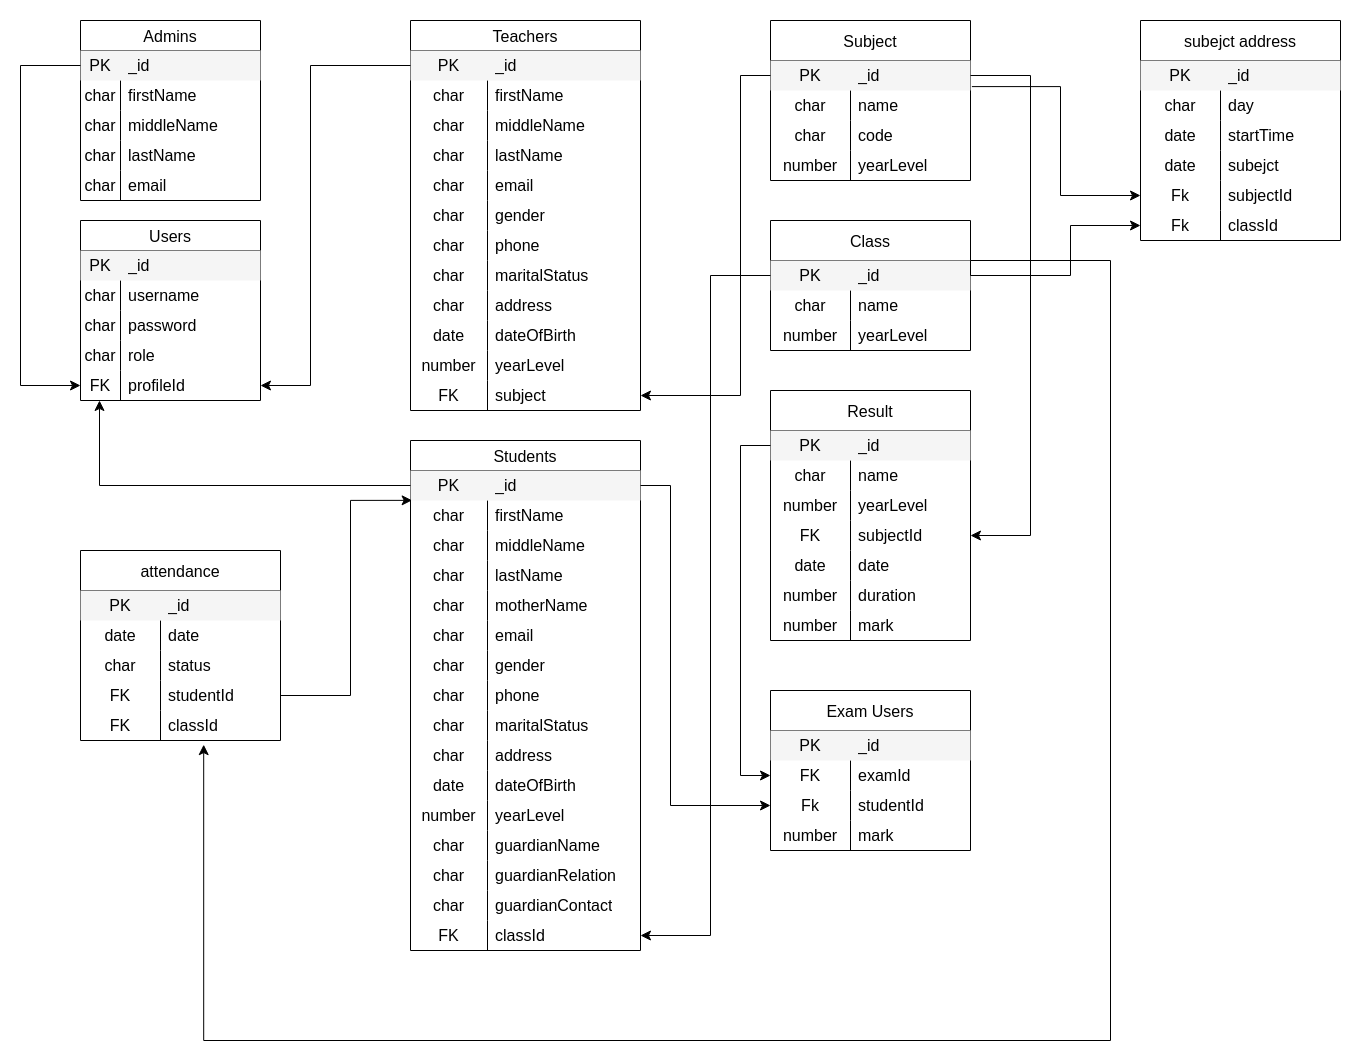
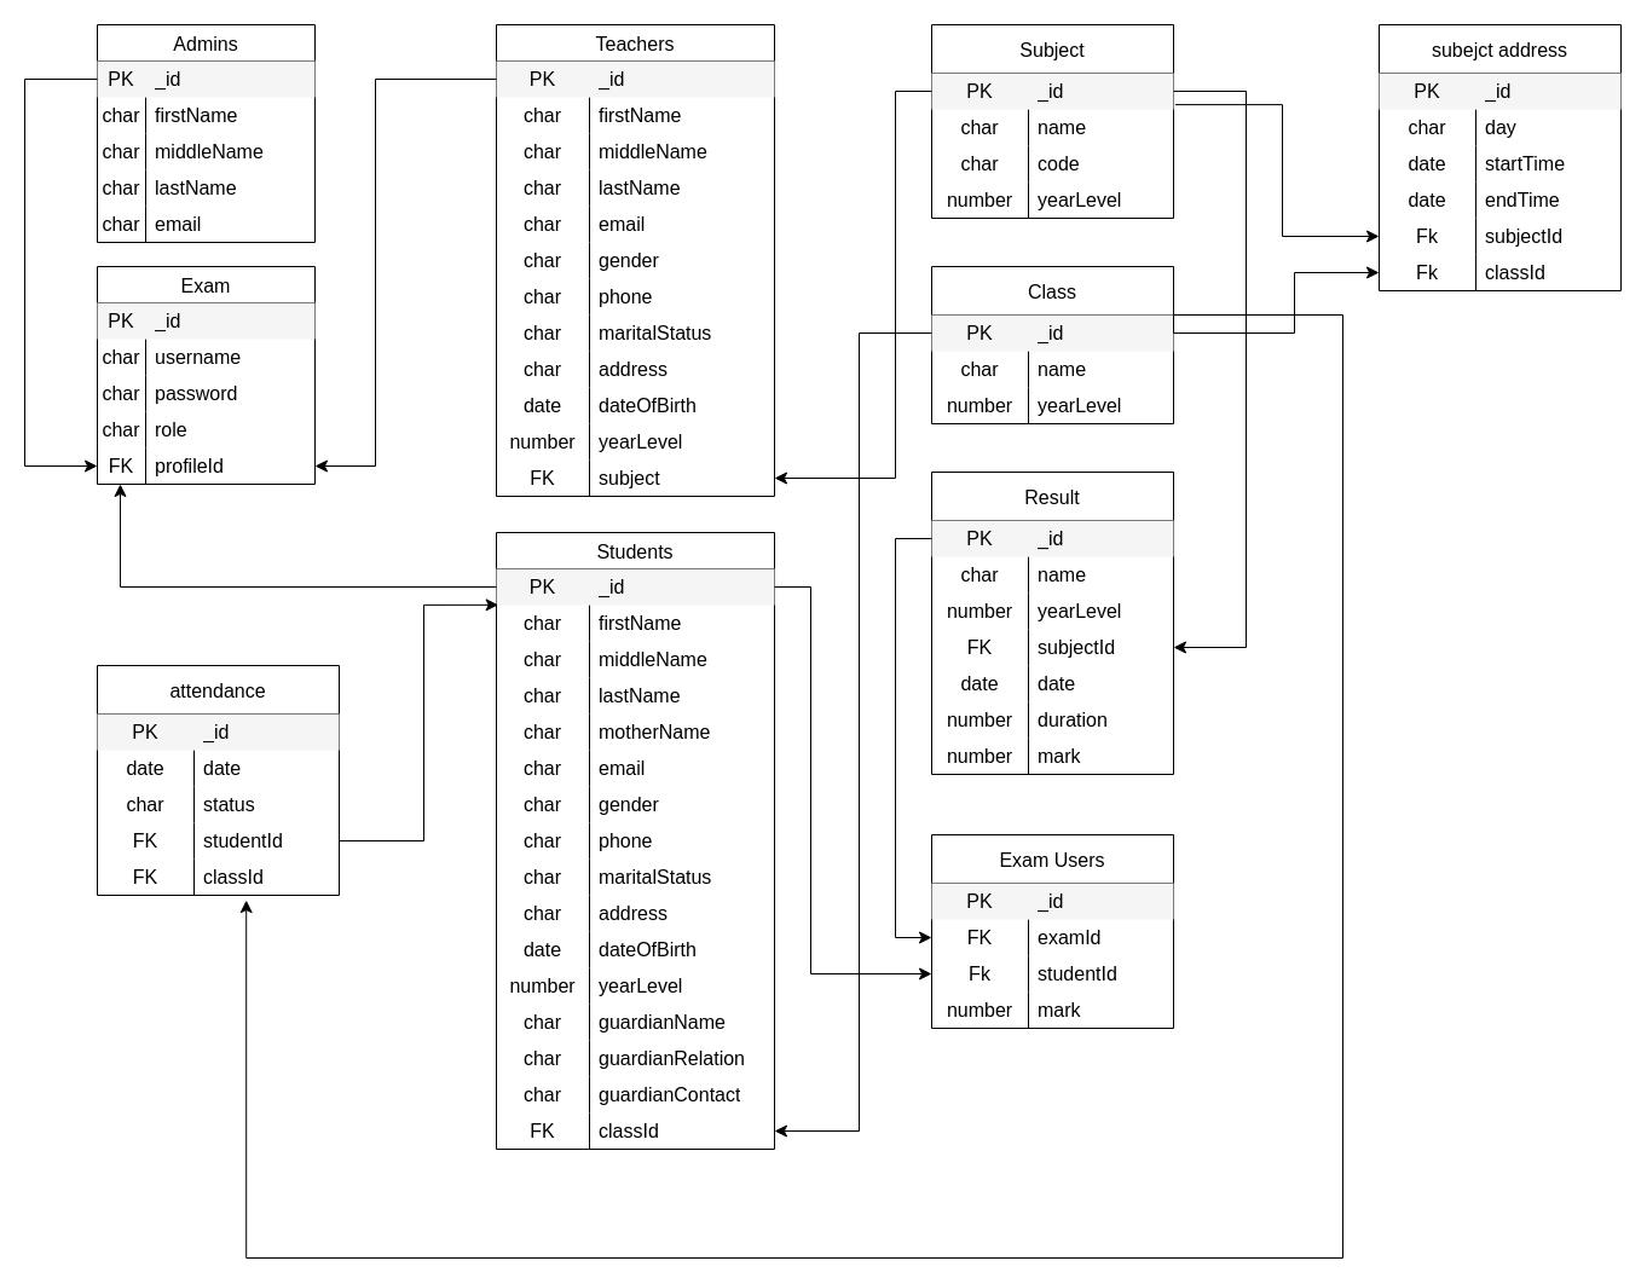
- <mxCell id="198" value="subejct" style="shape=partialRectangle;html=1;whiteSpace=wrap;connectable=0;fillColor=none;top=0;left=0;bottom=0;right=0;align=left;spacingLeft=6;overflow=hidden;strokeColor=inherit;fontSize=16;verticalAlign=middle;fontFamily=Helvetica;fontColor=default;fontStyle=0;" vertex="1" parent="196"><mxGeometry x="80" width="120" height="30" as="geometry"><mxRectangle width="120" height="30" as="alternateBounds" /></mxGeometry></mxCell>
+ <mxCell id="198" value="endTime" style="shape=partialRectangle;html=1;whiteSpace=wrap;connectable=0;fillColor=none;top=0;left=0;bottom=0;right=0;align=left;spacingLeft=6;overflow=hidden;strokeColor=inherit;fontSize=16;verticalAlign=middle;fontFamily=Helvetica;fontColor=default;fontStyle=0;" vertex="1" parent="196"><mxGeometry x="80" width="120" height="30" as="geometry"><mxRectangle width="120" height="30" as="alternateBounds" /></mxGeometry></mxCell>
- <mxCell id="18" value="Users" style="shape=table;startSize=30;container=1;collapsible=0;childLayout=tableLayout;fixedRows=1;rowLines=0;fontStyle=0;strokeColor=default;fontSize=16;align=center;verticalAlign=middle;fontFamily=Helvetica;fontColor=default;fillColor=default;" vertex="1" parent="1"><mxGeometry x="80" y="220" width="180" height="180" as="geometry" /></mxCell>
+ <mxCell id="18" value="Exam" style="shape=table;startSize=30;container=1;collapsible=0;childLayout=tableLayout;fixedRows=1;rowLines=0;fontStyle=0;strokeColor=default;fontSize=16;align=center;verticalAlign=middle;fontFamily=Helvetica;fontColor=default;fillColor=default;" vertex="1" parent="1"><mxGeometry x="80" y="220" width="180" height="180" as="geometry" /></mxCell>
